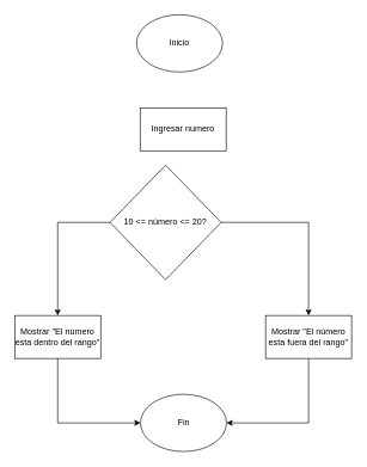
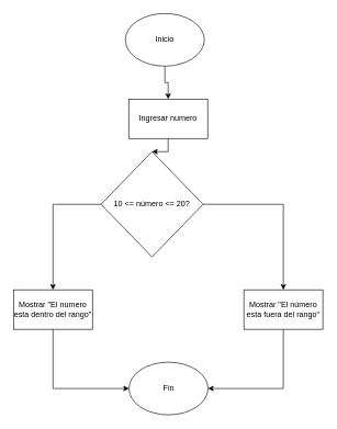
+ <mxCell id="2" value="" style="edgeStyle=orthogonalEdgeStyle;rounded=0;orthogonalLoop=1;jettySize=auto;html=1;" edge="1" parent="1" source="3" target="5"><mxGeometry relative="1" as="geometry" /></mxCell>
+ <mxCell id="4" value="" style="edgeStyle=orthogonalEdgeStyle;rounded=0;orthogonalLoop=1;jettySize=auto;html=1;" edge="1" parent="1" source="5" target="8"><mxGeometry relative="1" as="geometry" /></mxCell>
